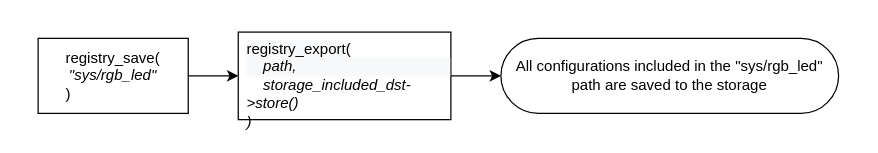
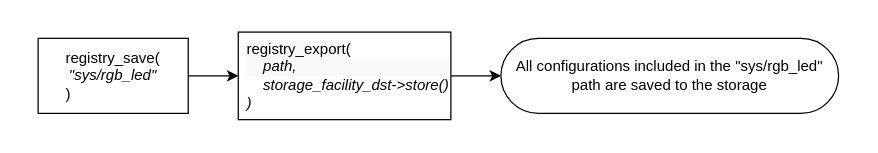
- <mxCell id="8" value="&lt;span style=&quot;color: rgb(0 , 0 , 0) ; font-family: &amp;#34;helvetica&amp;#34; ; font-size: 12px ; font-style: normal ; font-weight: 400 ; letter-spacing: normal ; text-align: center ; text-indent: 0px ; text-transform: none ; word-spacing: 0px ; background-color: rgb(248 , 249 , 250) ; display: inline ; float: none&quot;&gt;registry_export(&lt;/span&gt;&lt;br style=&quot;color: rgb(0 , 0 , 0) ; font-family: &amp;#34;helvetica&amp;#34; ; font-size: 12px ; font-style: normal ; font-weight: 400 ; letter-spacing: normal ; text-align: center ; text-indent: 0px ; text-transform: none ; word-spacing: 0px ; background-color: rgb(248 , 249 , 250)&quot;&gt;&lt;div style=&quot;color: rgb(0 , 0 , 0) ; font-family: &amp;#34;helvetica&amp;#34; ; font-size: 12px ; font-style: normal ; font-weight: 400 ; letter-spacing: normal ; text-indent: 0px ; text-transform: none ; word-spacing: 0px ; background-color: rgb(248 , 249 , 250) ; text-align: left&quot;&gt;&lt;i&gt;&amp;nbsp; &amp;nbsp; path,&lt;/i&gt;&lt;/div&gt;&lt;i style=&quot;color: rgb(0 , 0 , 0) ; font-family: &amp;#34;helvetica&amp;#34; ; font-size: 12px ; font-weight: 400 ; letter-spacing: normal ; text-align: center ; text-indent: 0px ; text-transform: none ; word-spacing: 0px ; background-color: rgb(248 , 249 , 250)&quot;&gt;&lt;div style=&quot;text-align: left&quot;&gt;&lt;i&gt;&amp;nbsp; &amp;nbsp; storage_included_dst-&amp;gt;store()&lt;/i&gt;&lt;/div&gt;&lt;div style=&quot;text-align: left&quot;&gt;&lt;span&gt;)&lt;/span&gt;&lt;/div&gt;&lt;/i&gt;" style="text;whiteSpace=wrap;html=1;" vertex="1" parent="1"><mxGeometry x="195" y="25" width="165" height="70" as="geometry" /></mxCell>
+ <mxCell id="8" value="&lt;span style=&quot;color: rgb(0 , 0 , 0) ; font-family: &amp;#34;helvetica&amp;#34; ; font-size: 12px ; font-style: normal ; font-weight: 400 ; letter-spacing: normal ; text-align: center ; text-indent: 0px ; text-transform: none ; word-spacing: 0px ; background-color: rgb(248 , 249 , 250) ; display: inline ; float: none&quot;&gt;registry_export(&lt;/span&gt;&lt;br style=&quot;color: rgb(0 , 0 , 0) ; font-family: &amp;#34;helvetica&amp;#34; ; font-size: 12px ; font-style: normal ; font-weight: 400 ; letter-spacing: normal ; text-align: center ; text-indent: 0px ; text-transform: none ; word-spacing: 0px ; background-color: rgb(248 , 249 , 250)&quot;&gt;&lt;div style=&quot;color: rgb(0 , 0 , 0) ; font-family: &amp;#34;helvetica&amp;#34; ; font-size: 12px ; font-style: normal ; font-weight: 400 ; letter-spacing: normal ; text-indent: 0px ; text-transform: none ; word-spacing: 0px ; background-color: rgb(248 , 249 , 250) ; text-align: left&quot;&gt;&lt;i&gt;&amp;nbsp; &amp;nbsp; path,&lt;/i&gt;&lt;/div&gt;&lt;i style=&quot;color: rgb(0 , 0 , 0) ; font-family: &amp;#34;helvetica&amp;#34; ; font-size: 12px ; font-weight: 400 ; letter-spacing: normal ; text-align: center ; text-indent: 0px ; text-transform: none ; word-spacing: 0px ; background-color: rgb(248 , 249 , 250)&quot;&gt;&lt;div style=&quot;text-align: left&quot;&gt;&lt;i&gt;&amp;nbsp; &amp;nbsp; storage_facility_dst-&amp;gt;store()&lt;/i&gt;&lt;/div&gt;&lt;div style=&quot;text-align: left&quot;&gt;&lt;span&gt;)&lt;/span&gt;&lt;/div&gt;&lt;/i&gt;" style="text;whiteSpace=wrap;html=1;" vertex="1" parent="1"><mxGeometry x="195" y="25" width="165" height="70" as="geometry" /></mxCell>
